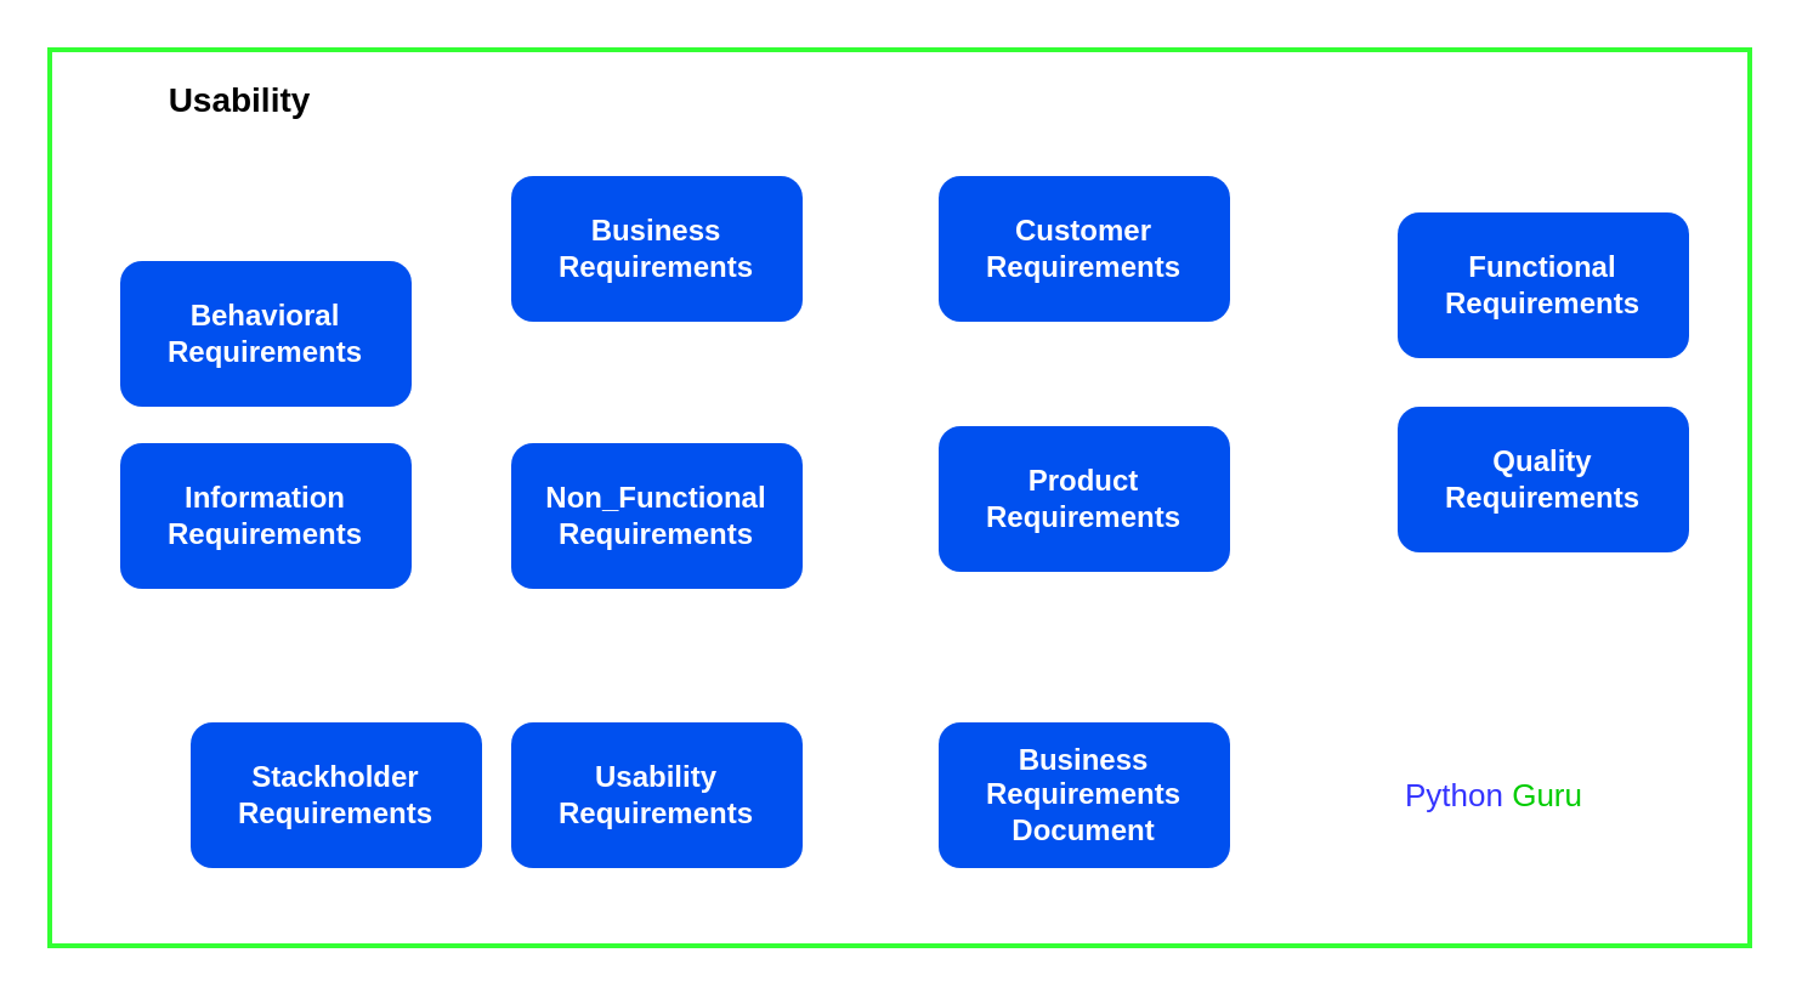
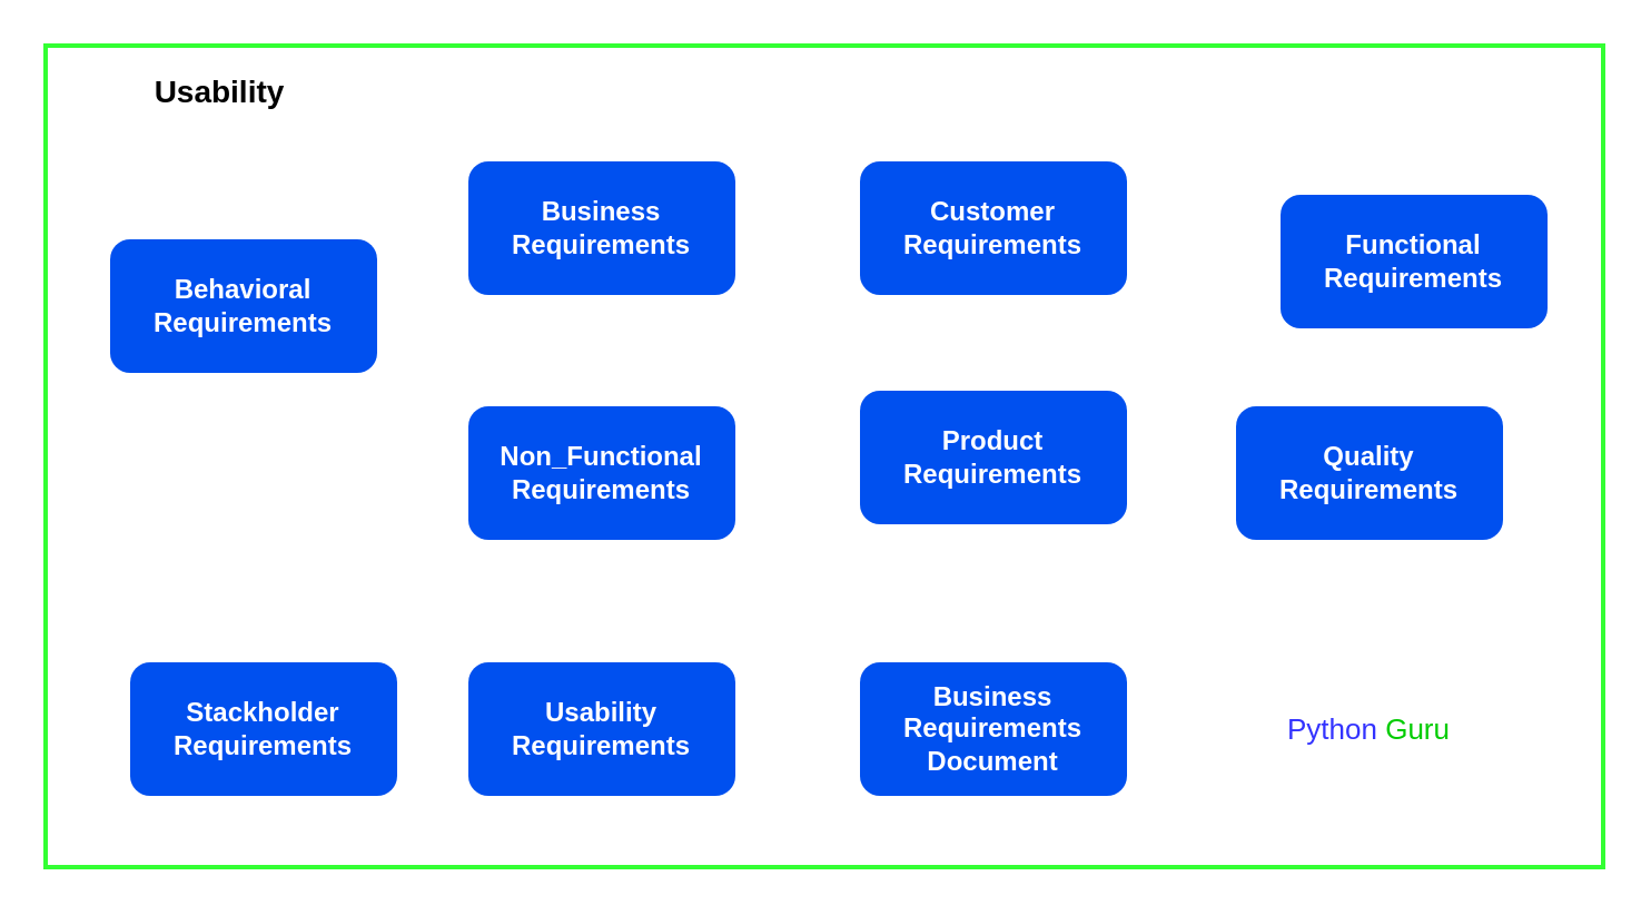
- <mxCell id="11" value="&lt;b&gt;Quality&lt;/b&gt;&lt;br&gt;&lt;b&gt;Requirements&lt;/b&gt;" style="rounded=1;whiteSpace=wrap;html=1;strokeColor=none;strokeWidth=2;fillColor=#0050ef;fontColor=#ffffff;" vertex="1" parent="1"><mxGeometry x="575" y="167" width="120" height="60" as="geometry" /></mxCell>
+ <mxCell id="11" value="&lt;b&gt;Quality&lt;/b&gt;&lt;br&gt;&lt;b&gt;Requirements&lt;/b&gt;" style="rounded=1;whiteSpace=wrap;html=1;strokeColor=none;strokeWidth=2;fillColor=#0050ef;fontColor=#ffffff;" vertex="1" parent="1"><mxGeometry x="555" y="182" width="120" height="60" as="geometry" /></mxCell>
- <mxCell id="8" value="&lt;b&gt;Information&lt;/b&gt;&lt;br&gt;&lt;b&gt;Requirements&lt;/b&gt;" style="rounded=1;whiteSpace=wrap;html=1;strokeColor=none;strokeWidth=2;fillColor=#0050ef;fontColor=#ffffff;" vertex="1" parent="1"><mxGeometry x="49" y="182" width="120" height="60" as="geometry" /></mxCell>
- <mxCell id="12" value="&lt;b&gt;Stackholder&lt;/b&gt;&lt;br&gt;&lt;b&gt;Requirements&lt;/b&gt;" style="rounded=1;whiteSpace=wrap;html=1;strokeColor=none;strokeWidth=2;fillColor=#0050ef;fontColor=#ffffff;" vertex="1" parent="1"><mxGeometry x="78" y="297" width="120" height="60" as="geometry" /></mxCell>
+ <mxCell id="12" value="&lt;b&gt;Stackholder&lt;/b&gt;&lt;br&gt;&lt;b&gt;Requirements&lt;/b&gt;" style="rounded=1;whiteSpace=wrap;html=1;strokeColor=none;strokeWidth=2;fillColor=#0050ef;fontColor=#ffffff;" vertex="1" parent="1"><mxGeometry x="58" y="297" width="120" height="60" as="geometry" /></mxCell>
